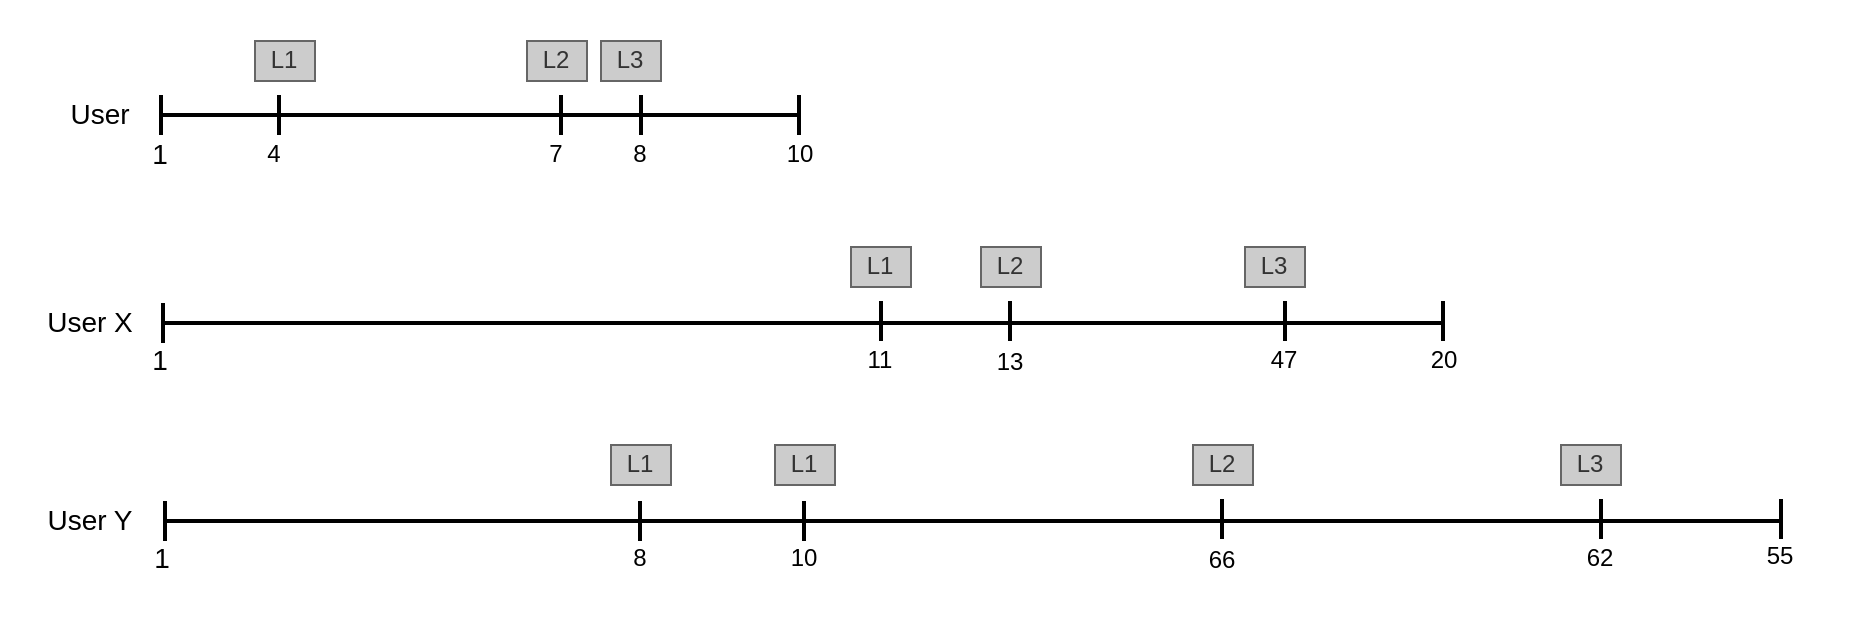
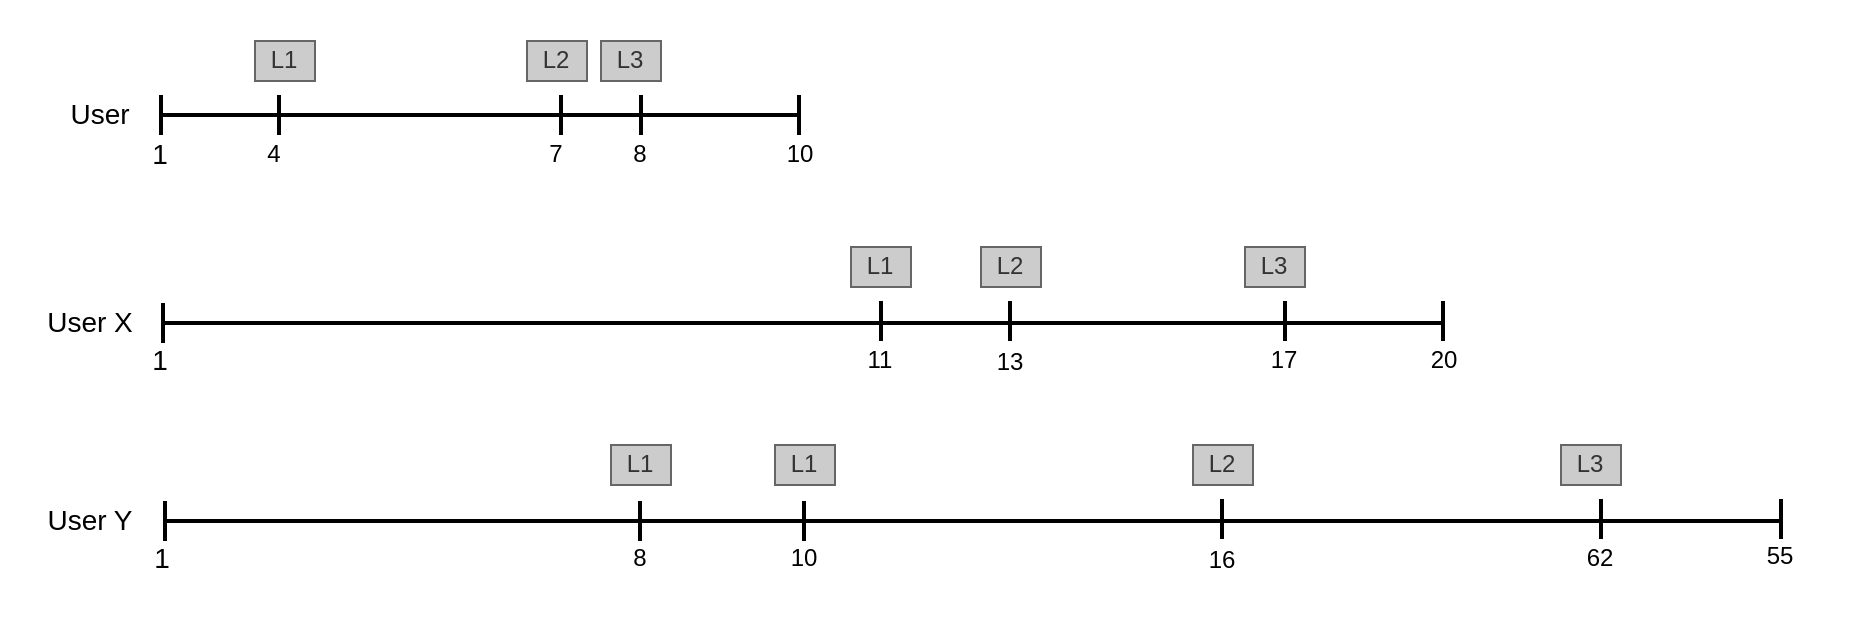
- <mxCell id="29" value="47" style="text;html=1;strokeColor=none;fillColor=none;align=center;verticalAlign=middle;whiteSpace=wrap;rounded=0;" vertex="1" parent="1"><mxGeometry x="622" y="170" width="40" height="20" as="geometry" /></mxCell>
+ <mxCell id="29" value="17" style="text;html=1;strokeColor=none;fillColor=none;align=center;verticalAlign=middle;whiteSpace=wrap;rounded=0;" vertex="1" parent="1"><mxGeometry x="622" y="170" width="40" height="20" as="geometry" /></mxCell>
- <mxCell id="41" value="66" style="text;html=1;strokeColor=none;fillColor=none;align=center;verticalAlign=middle;whiteSpace=wrap;rounded=0;" vertex="1" parent="1"><mxGeometry x="591" y="270" width="40" height="20" as="geometry" /></mxCell>
+ <mxCell id="41" value="16" style="text;html=1;strokeColor=none;fillColor=none;align=center;verticalAlign=middle;whiteSpace=wrap;rounded=0;" vertex="1" parent="1"><mxGeometry x="591" y="270" width="40" height="20" as="geometry" /></mxCell>
